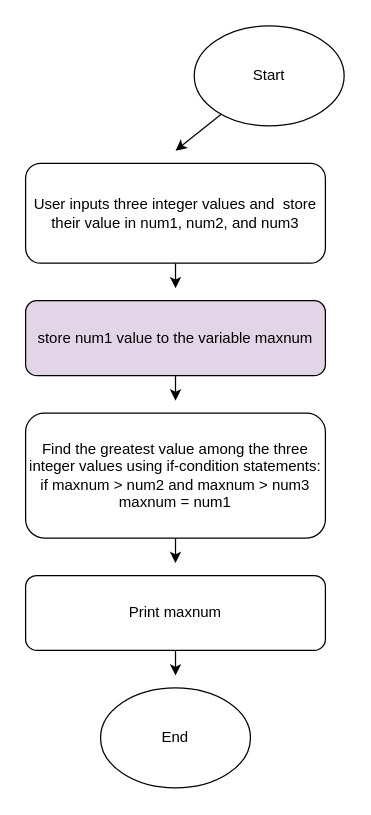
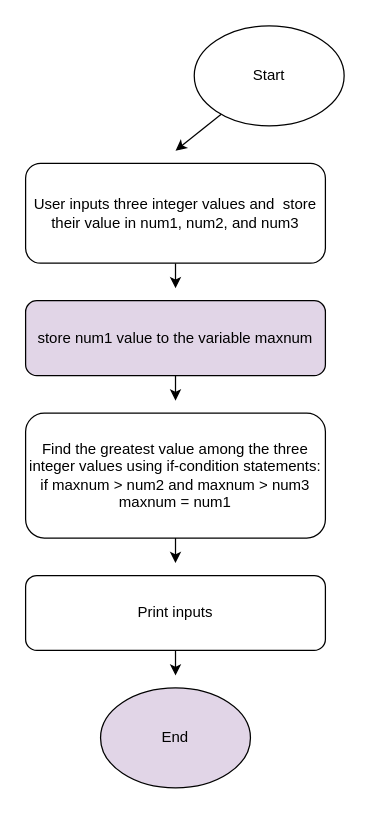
- <mxCell id="11" value="Print maxnum" style="rounded=1;whiteSpace=wrap;html=1;" vertex="1" parent="1"><mxGeometry x="20" y="460" width="240" height="60" as="geometry" /></mxCell>
+ <mxCell id="11" value="Print inputs" style="rounded=1;whiteSpace=wrap;html=1;" vertex="1" parent="1"><mxGeometry x="20" y="460" width="240" height="60" as="geometry" /></mxCell>
- <mxCell id="12" value="End" style="ellipse;whiteSpace=wrap;html=1;" vertex="1" parent="1"><mxGeometry x="80" y="550" width="120" height="80" as="geometry" /></mxCell>
+ <mxCell id="12" value="End" style="ellipse;whiteSpace=wrap;html=1;fillColor=#e1d5e7;" vertex="1" parent="1"><mxGeometry x="80" y="550" width="120" height="80" as="geometry" /></mxCell>
